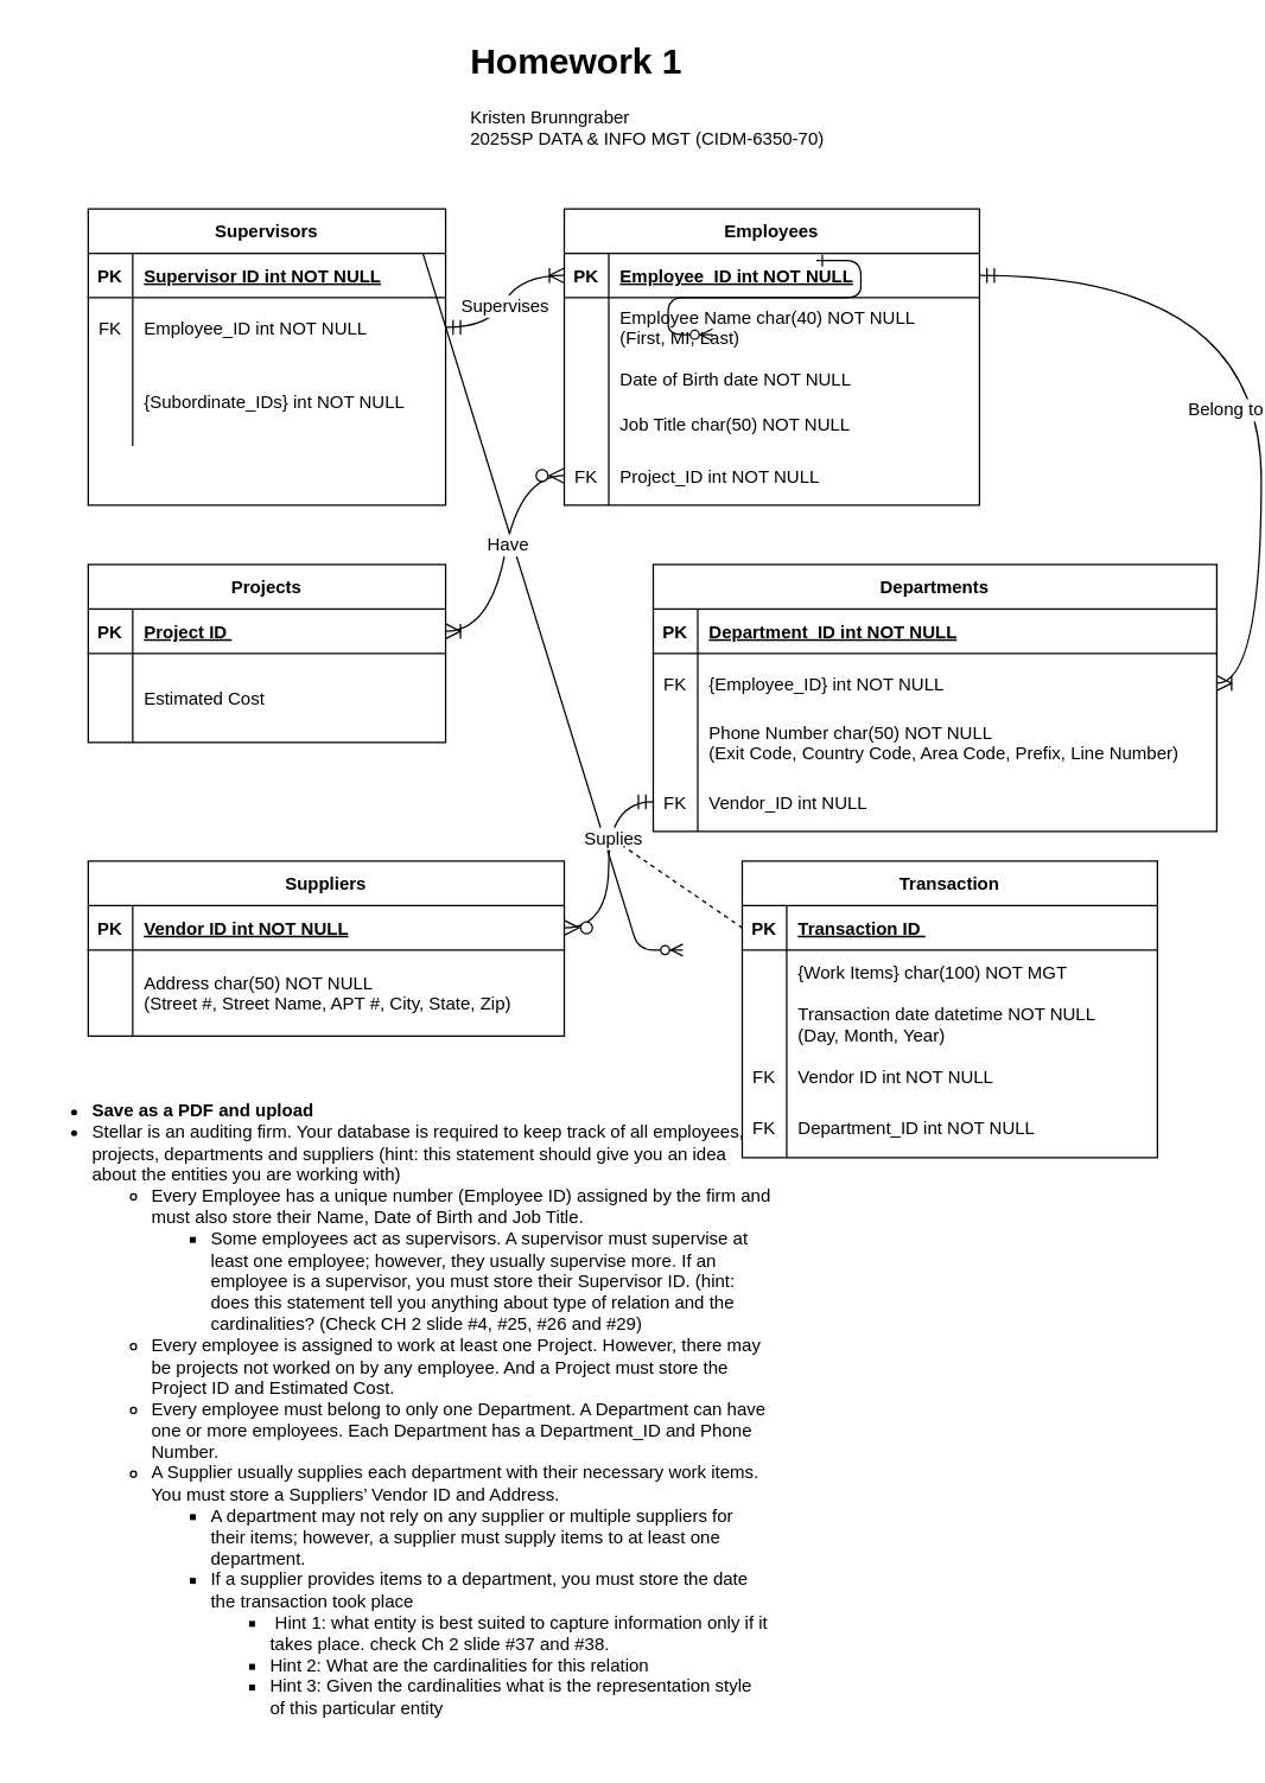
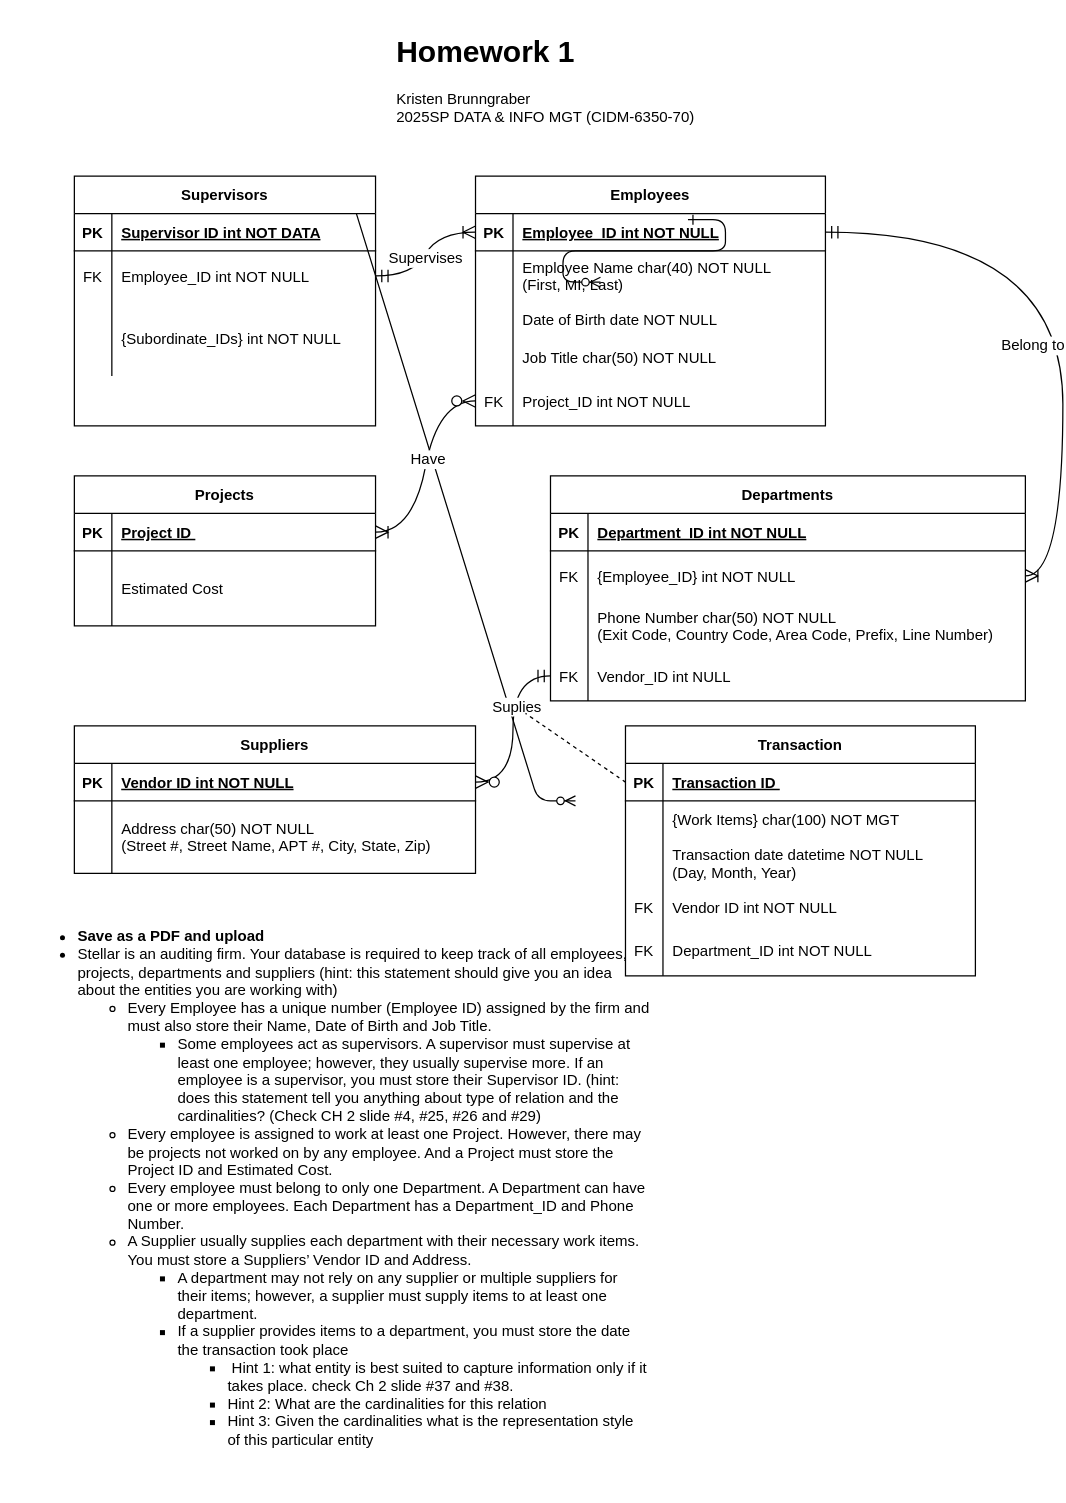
- <mxCell id="52" value="Supervisor ID int NOT NULL" style="shape=partialRectangle;overflow=hidden;connectable=0;fillColor=none;top=0;left=0;bottom=0;right=0;align=left;spacingLeft=6;fontStyle=5;" vertex="1" parent="50"><mxGeometry x="30" width="211" height="30" as="geometry"><mxRectangle width="211" height="30" as="alternateBounds" /></mxGeometry></mxCell>
+ <mxCell id="52" value="Supervisor ID int NOT DATA" style="shape=partialRectangle;overflow=hidden;connectable=0;fillColor=none;top=0;left=0;bottom=0;right=0;align=left;spacingLeft=6;fontStyle=5;" vertex="1" parent="50"><mxGeometry x="30" width="211" height="30" as="geometry"><mxRectangle width="211" height="30" as="alternateBounds" /></mxGeometry></mxCell>
